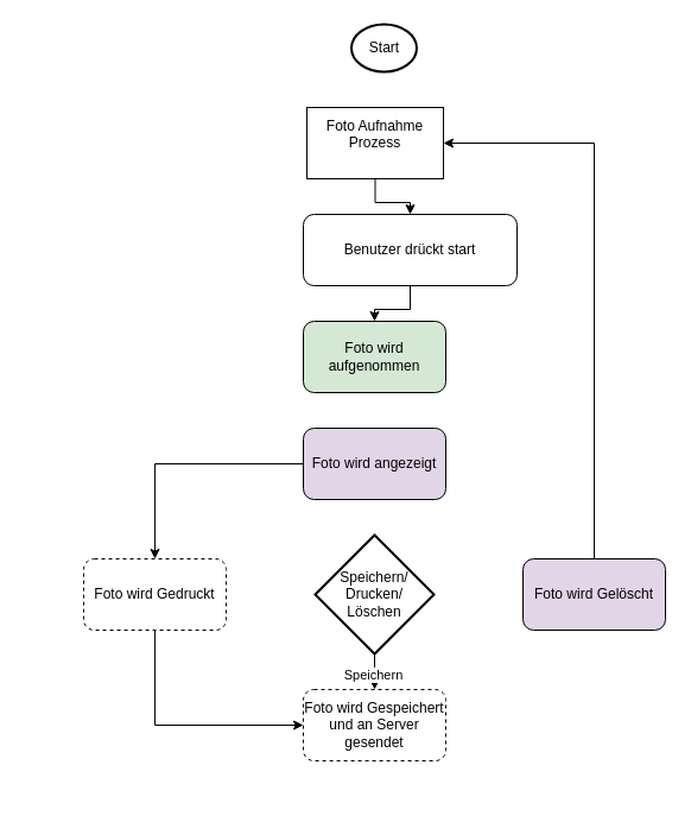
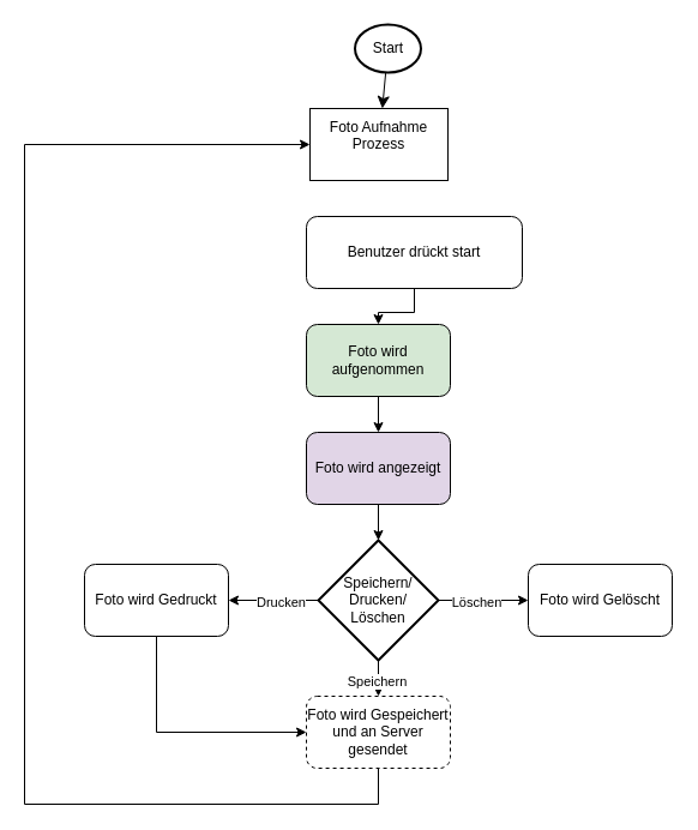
+ <mxCell id="24" value="" style="edgeStyle=none;curved=1;rounded=0;orthogonalLoop=1;jettySize=auto;html=1;fontSize=12;startSize=8;endSize=8;" parent="1" source="25" target="5" edge="1"><mxGeometry relative="1" as="geometry" /></mxCell>
- <mxCell id="4" style="edgeStyle=orthogonalEdgeStyle;rounded=0;orthogonalLoop=1;jettySize=auto;html=1;entryX=0.5;entryY=0;entryDx=0;entryDy=0;" parent="1" source="5" target="3" edge="1"><mxGeometry relative="1" as="geometry" /></mxCell>
- <mxCell id="17" style="edgeStyle=orthogonalEdgeStyle;rounded=0;orthogonalLoop=1;jettySize=auto;html=1;entryX=1;entryY=0.5;entryDx=0;entryDy=0;" parent="1" source="18" target="5" edge="1"><mxGeometry relative="1" as="geometry"><Array as="points"><mxPoint x="500" y="120" /></Array></mxGeometry></mxCell>
+ <mxCell id="6" style="edgeStyle=orthogonalEdgeStyle;rounded=0;orthogonalLoop=1;jettySize=auto;html=1;" parent="1" source="7" target="8" edge="1"><mxGeometry relative="1" as="geometry" /></mxCell>
- <mxCell id="16" style="edgeStyle=orthogonalEdgeStyle;rounded=0;orthogonalLoop=1;jettySize=auto;html=1;" parent="1" source="8" target="23" edge="1"><mxGeometry relative="1" as="geometry" /></mxCell>
+ <mxCell id="16" style="edgeStyle=orthogonalEdgeStyle;rounded=0;orthogonalLoop=1;jettySize=auto;html=1;entryX=0.5;entryY=0;entryDx=0;entryDy=0;entryPerimeter=0;" parent="1" source="8" target="15" edge="1"><mxGeometry relative="1" as="geometry" /></mxCell>
+ <mxCell id="19" style="edgeStyle=orthogonalEdgeStyle;rounded=0;orthogonalLoop=1;jettySize=auto;html=1;entryX=0;entryY=0.5;entryDx=0;entryDy=0;" parent="1" source="20" target="5" edge="1"><mxGeometry relative="1" as="geometry"><Array as="points"><mxPoint x="315" y="670" /><mxPoint x="20" y="670" /><mxPoint x="20" y="120" /></Array></mxGeometry></mxCell>
- <mxCell id="23" value="Foto wird Gedruckt" style="rounded=1;whiteSpace=wrap;html=1;dashed=1;" parent="1" vertex="1"><mxGeometry x="70" y="470" width="120" height="60" as="geometry" /></mxCell>
+ <mxCell id="23" value="Foto wird Gedruckt" style="rounded=1;whiteSpace=wrap;html=1;" parent="1" vertex="1"><mxGeometry x="70" y="470" width="120" height="60" as="geometry" /></mxCell>
+ <mxCell id="11" style="edgeStyle=orthogonalEdgeStyle;rounded=0;orthogonalLoop=1;jettySize=auto;html=1;" parent="1" source="15" target="23" edge="1"><mxGeometry relative="1" as="geometry" /></mxCell>
+ <mxCell id="12" value="Drucken" style="edgeLabel;html=1;align=center;verticalAlign=middle;resizable=0;points=[];" parent="11" vertex="1" connectable="0"><mxGeometry x="-0.136" y="1" relative="1" as="geometry"><mxPoint as="offset" /></mxGeometry></mxCell>
+ <mxCell id="9" style="edgeStyle=orthogonalEdgeStyle;rounded=0;orthogonalLoop=1;jettySize=auto;html=1;entryX=0;entryY=0.5;entryDx=0;entryDy=0;" parent="1" source="15" target="18" edge="1"><mxGeometry relative="1" as="geometry" /></mxCell>
+ <mxCell id="10" value="Löschen" style="edgeLabel;html=1;align=center;verticalAlign=middle;resizable=0;points=[];" parent="9" vertex="1" connectable="0"><mxGeometry x="-0.179" y="-1" relative="1" as="geometry"><mxPoint as="offset" /></mxGeometry></mxCell>
- <mxCell id="18" value="Foto wird Gelöscht" style="rounded=1;whiteSpace=wrap;html=1;fillColor=#e1d5e7;" parent="1" vertex="1"><mxGeometry x="440" y="470" width="120" height="60" as="geometry" /></mxCell>
+ <mxCell id="18" value="Foto wird Gelöscht" style="rounded=1;whiteSpace=wrap;html=1;" parent="1" vertex="1"><mxGeometry x="440" y="470" width="120" height="60" as="geometry" /></mxCell>
